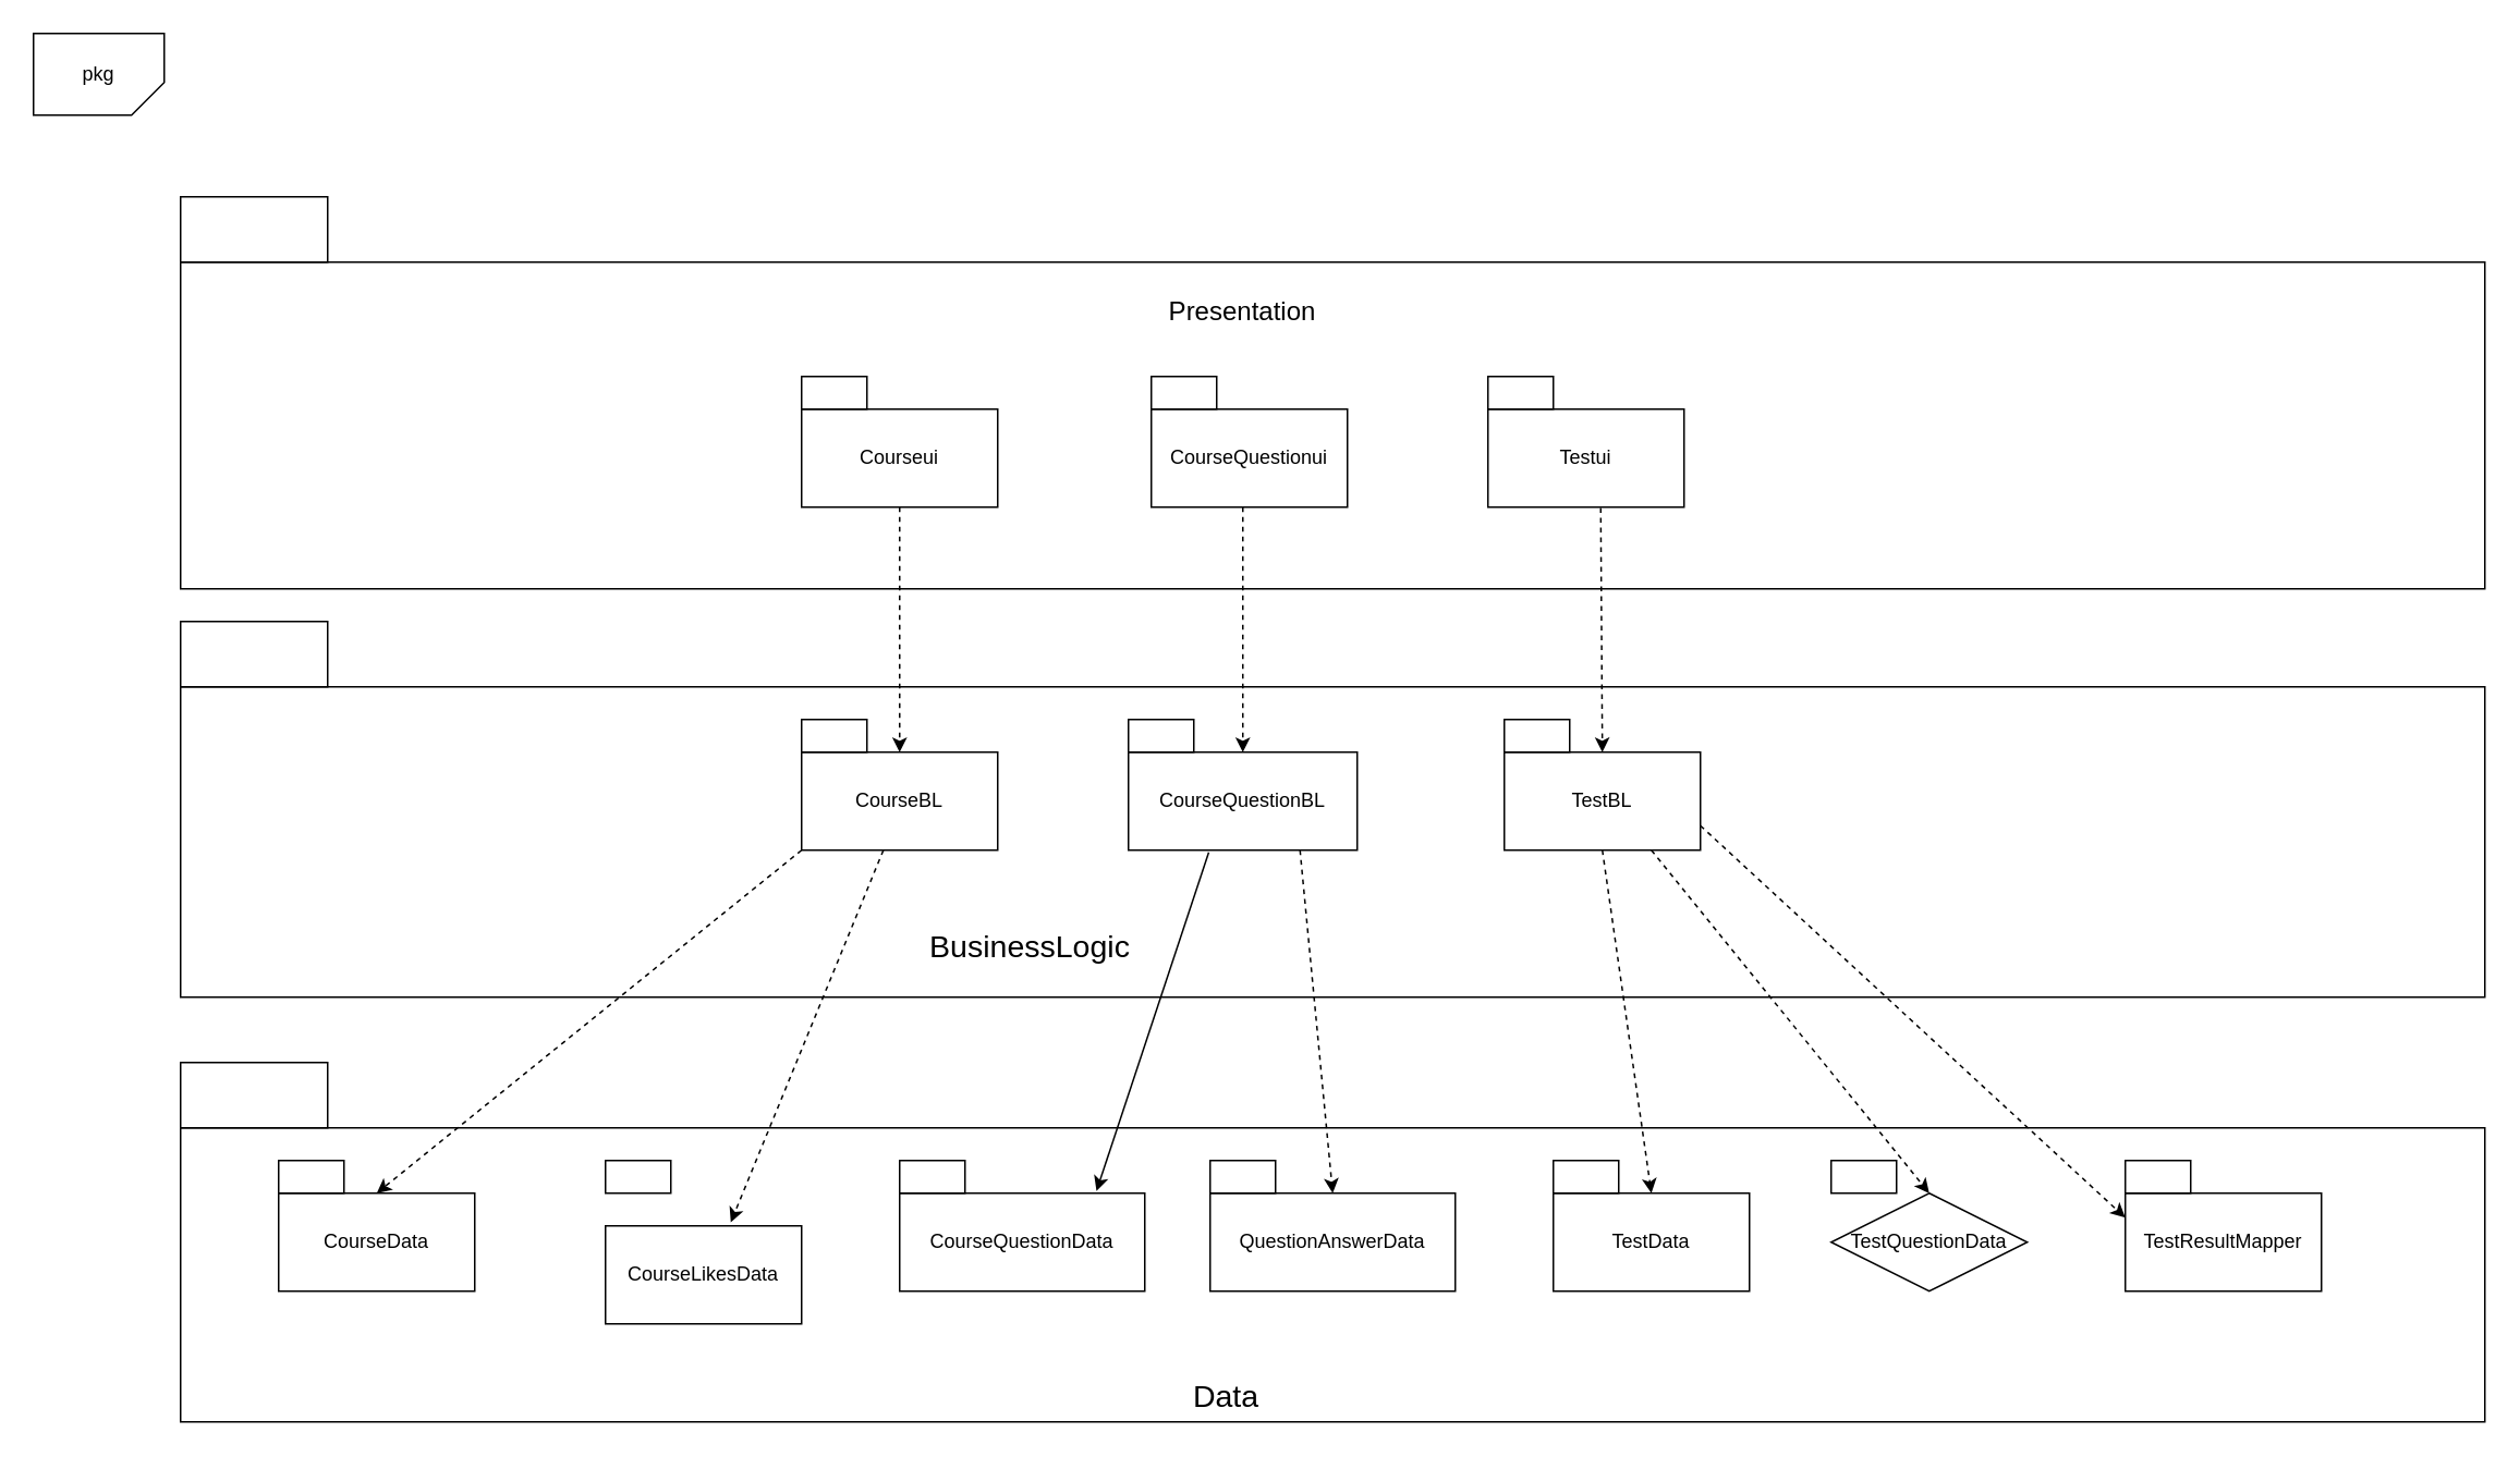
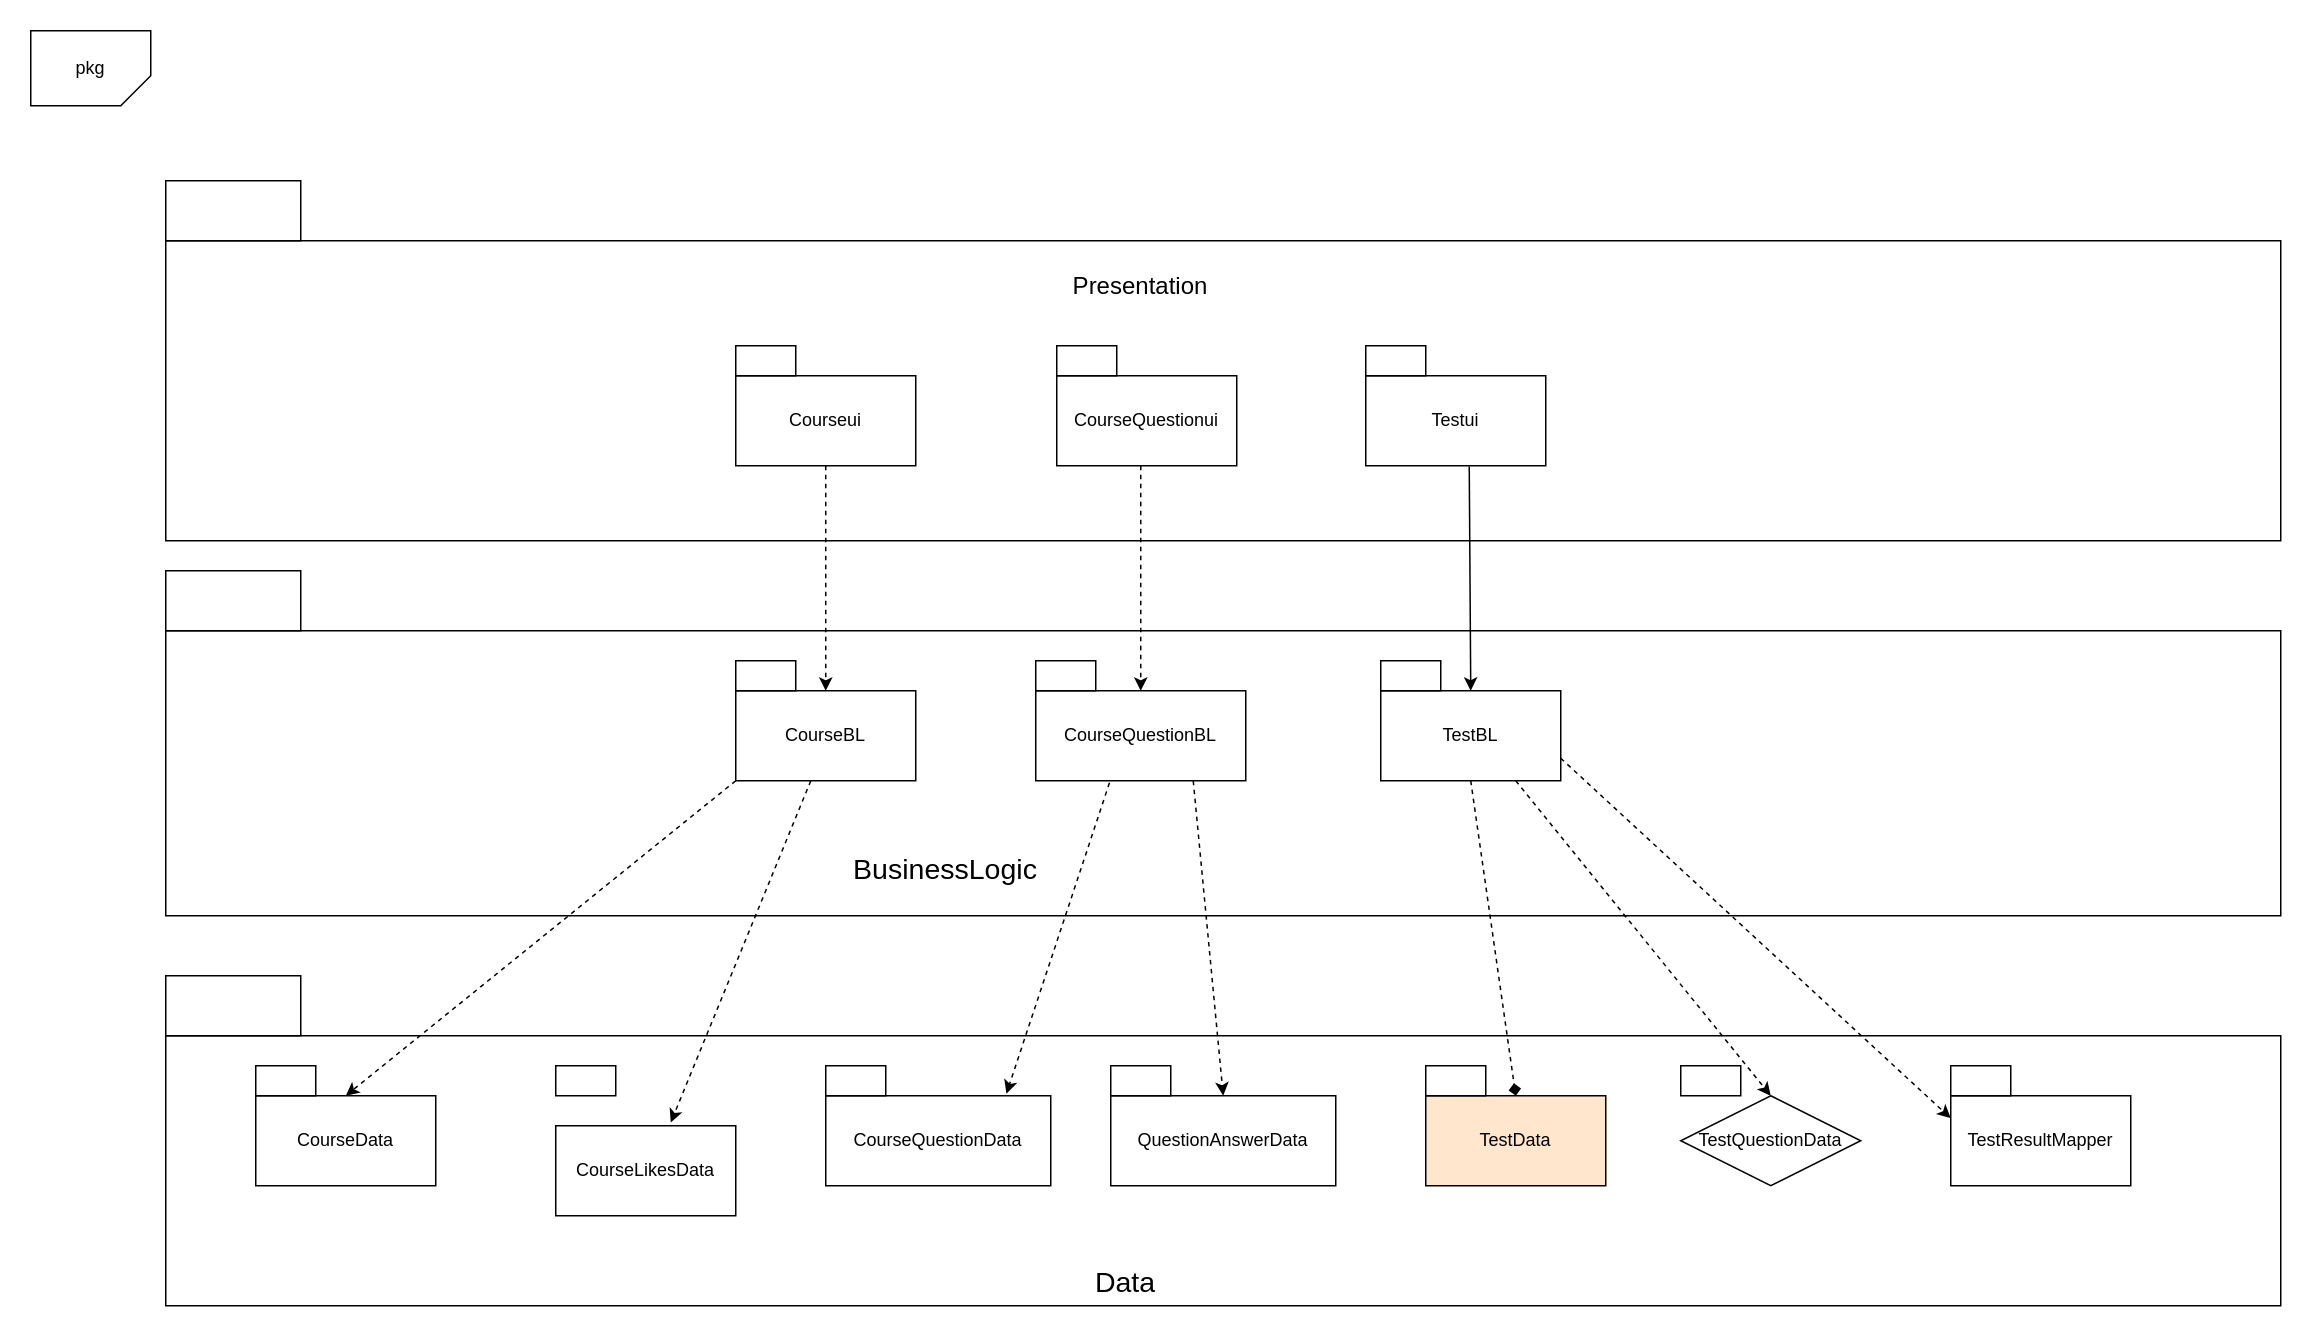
- <mxCell id="34" value="" style="endArrow=classic;html=1;dashed=1;exitX=0.575;exitY=1.008;exitDx=0;exitDy=0;exitPerimeter=0;entryX=0.5;entryY=0;entryDx=0;entryDy=0;" parent="1" source="8" target="16" edge="1"><mxGeometry width="50" height="50" relative="1" as="geometry"><mxPoint x="985" y="390" as="sourcePoint" /><mxPoint x="1035" y="340" as="targetPoint" /></mxGeometry></mxCell>
+ <mxCell id="34" value="" style="endArrow=classic;html=1;dashed=0;exitX=0.575;exitY=1.008;exitDx=0;exitDy=0;exitPerimeter=0;entryX=0.5;entryY=0;entryDx=0;entryDy=0;" parent="1" source="8" target="16" edge="1"><mxGeometry width="50" height="50" relative="1" as="geometry"><mxPoint x="985" y="390" as="sourcePoint" /><mxPoint x="1035" y="340" as="targetPoint" /></mxGeometry></mxCell>
- <mxCell id="37" value="" style="endArrow=classic;html=1;dashed=0;exitX=0.351;exitY=1.023;exitDx=0;exitDy=0;exitPerimeter=0;entryX=0.803;entryY=-0.023;entryDx=0;entryDy=0;entryPerimeter=0;" parent="1" source="14" target="20" edge="1"><mxGeometry width="50" height="50" relative="1" as="geometry"><mxPoint x="840" y="580" as="sourcePoint" /><mxPoint x="890" y="530" as="targetPoint" /></mxGeometry></mxCell>
+ <mxCell id="37" value="" style="endArrow=classic;html=1;dashed=1;exitX=0.351;exitY=1.023;exitDx=0;exitDy=0;exitPerimeter=0;entryX=0.803;entryY=-0.023;entryDx=0;entryDy=0;entryPerimeter=0;" parent="1" source="14" target="20" edge="1"><mxGeometry width="50" height="50" relative="1" as="geometry"><mxPoint x="840" y="580" as="sourcePoint" /><mxPoint x="890" y="530" as="targetPoint" /></mxGeometry></mxCell>
- <mxCell id="39" value="" style="endArrow=classic;html=1;dashed=1;exitX=0.5;exitY=1;exitDx=0;exitDy=0;entryX=0.5;entryY=0;entryDx=0;entryDy=0;" parent="1" source="16" target="22" edge="1"><mxGeometry width="50" height="50" relative="1" as="geometry"><mxPoint x="985" y="590" as="sourcePoint" /><mxPoint x="1035" y="540" as="targetPoint" /></mxGeometry></mxCell>
+ <mxCell id="39" value="" style="endArrow=diamond;html=1;dashed=1;exitX=0.5;exitY=1;exitDx=0;exitDy=0;entryX=0.5;entryY=0;entryDx=0;entryDy=0;" parent="1" source="16" target="22" edge="1"><mxGeometry width="50" height="50" relative="1" as="geometry"><mxPoint x="985" y="590" as="sourcePoint" /><mxPoint x="1035" y="540" as="targetPoint" /></mxGeometry></mxCell>
- <mxCell id="22" value="TestData" style="rounded=0;whiteSpace=wrap;html=1;" parent="1" vertex="1"><mxGeometry x="950" y="730" width="120" height="60" as="geometry" /></mxCell>
+ <mxCell id="22" value="TestData" style="rounded=0;whiteSpace=wrap;html=1;fillColor=#ffe6cc;" parent="1" vertex="1"><mxGeometry x="950" y="730" width="120" height="60" as="geometry" /></mxCell>
